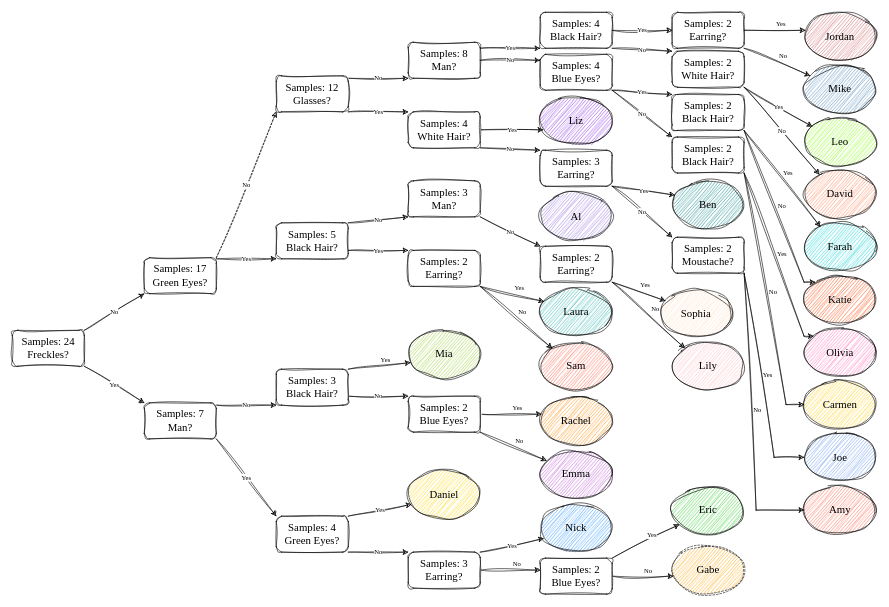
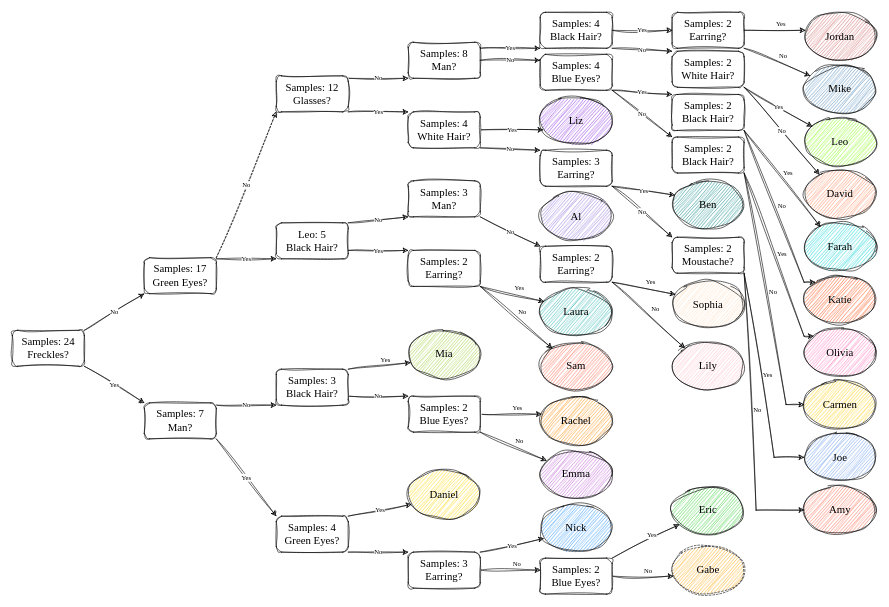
- <mxCell id="61" value="&lt;span style=&quot;font-size: 18px; background-color: initial;&quot;&gt;Samples: 5&lt;/span&gt;&lt;div&gt;&lt;span style=&quot;font-size: 18px;&quot;&gt;Black Hair?&lt;/span&gt;&lt;/div&gt;" style="rounded=1;whiteSpace=wrap;html=1;hachureGap=4;fontFamily=Architects Daughter;fontSource=https%3A%2F%2Ffonts.googleapis.com%2Fcss%3Ffamily%3DArchitects%2BDaughter;sketch=1;curveFitting=1;jiggle=2;" parent="1" vertex="1"><mxGeometry x="460" y="371" width="120" height="60" as="geometry" /></mxCell>
+ <mxCell id="61" value="&lt;span style=&quot;font-size: 18px; background-color: initial;&quot;&gt;Leo: 5&lt;/span&gt;&lt;div&gt;&lt;span style=&quot;font-size: 18px;&quot;&gt;Black Hair?&lt;/span&gt;&lt;/div&gt;" style="rounded=1;whiteSpace=wrap;html=1;hachureGap=4;fontFamily=Architects Daughter;fontSource=https%3A%2F%2Ffonts.googleapis.com%2Fcss%3Ffamily%3DArchitects%2BDaughter;sketch=1;curveFitting=1;jiggle=2;" parent="1" vertex="1"><mxGeometry x="460" y="371" width="120" height="60" as="geometry" /></mxCell>
- <mxCell id="41" value="&lt;span style=&quot;font-size: 18px;&quot;&gt;Sophia&lt;/span&gt;" style="ellipse;whiteSpace=wrap;html=1;hachureGap=4;fontFamily=Architects Daughter;fontSource=https%3A%2F%2Ffonts.googleapis.com%2Fcss%3Ffamily%3DArchitects%2BDaughter;sketch=1;curveFitting=1;jiggle=2;fillColor=#FFDAB9;" parent="1" vertex="1"><mxGeometry x="1100" y="482" width="120" height="80" as="geometry" /></mxCell>
+ <mxCell id="41" value="&lt;span style=&quot;font-size: 18px;&quot;&gt;Sophia&lt;/span&gt;" style="ellipse;whiteSpace=wrap;html=1;hachureGap=4;fontFamily=Architects Daughter;fontSource=https%3A%2F%2Ffonts.googleapis.com%2Fcss%3Ffamily%3DArchitects%2BDaughter;sketch=1;curveFitting=1;jiggle=2;fillColor=#FFDAB9;" parent="1" vertex="1"><mxGeometry x="1120" y="467" width="120" height="80" as="geometry" /></mxCell>
